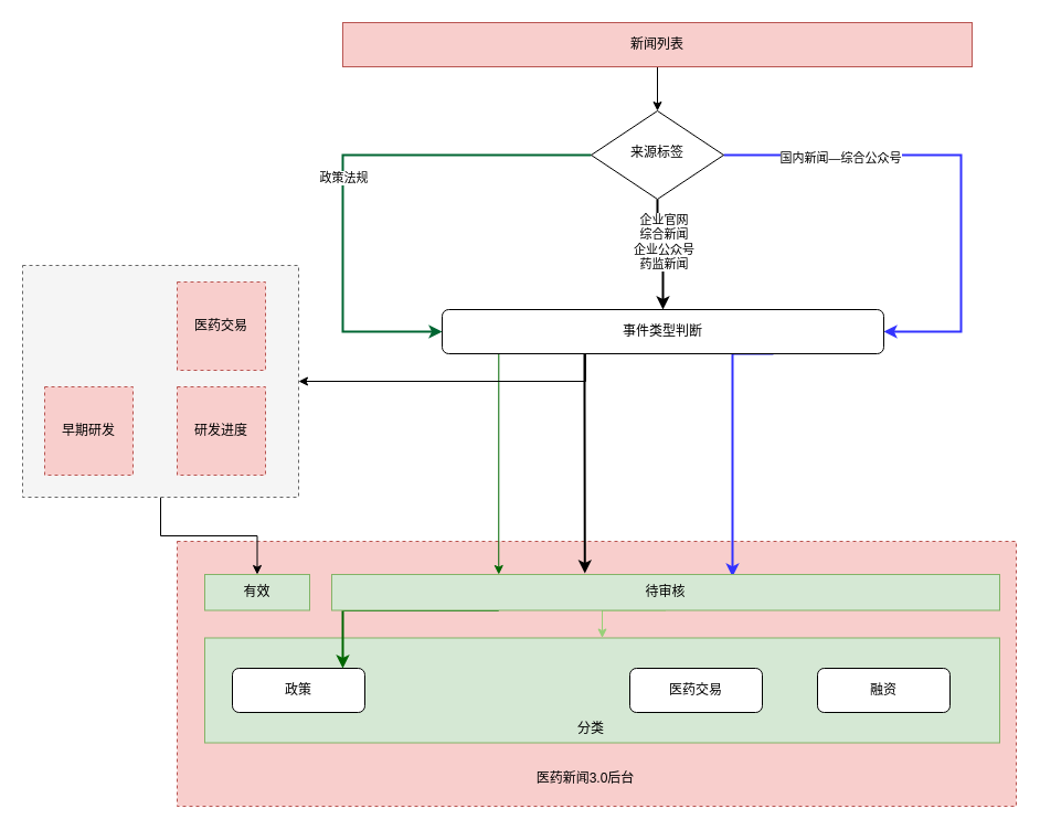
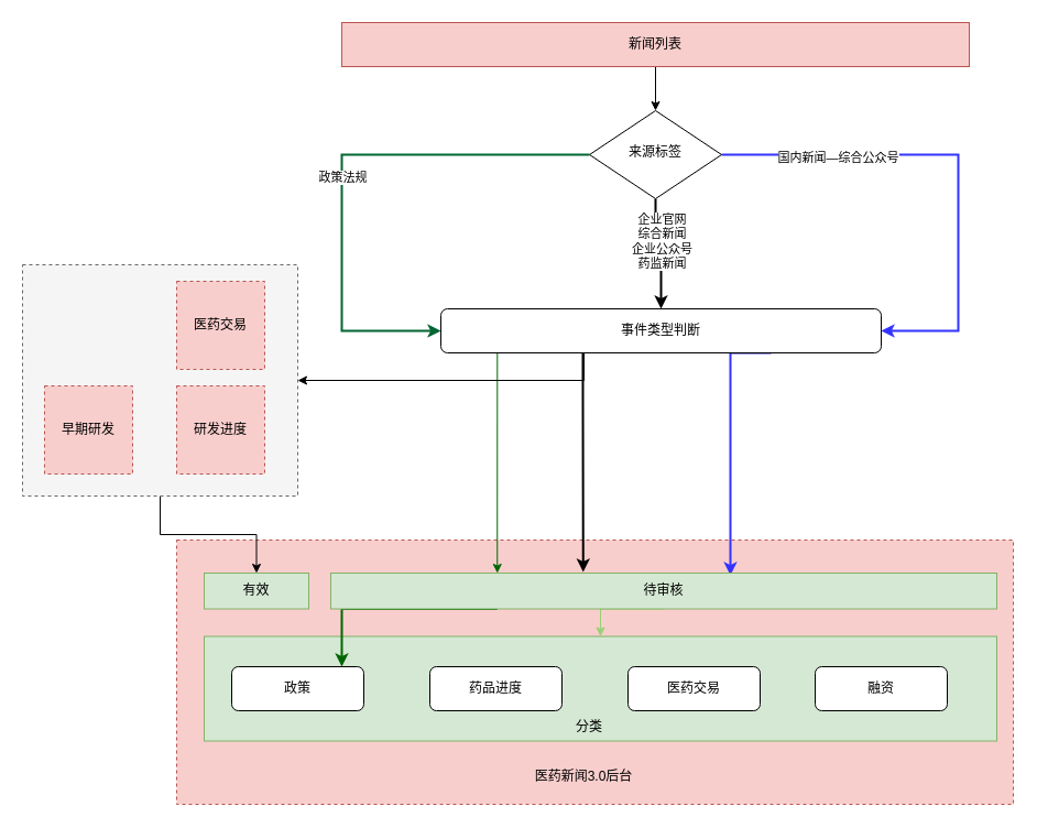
+ <mxCell id="21" value="药品进度" style="rounded=1;whiteSpace=wrap;html=1;fontSize=12;glass=0;strokeWidth=1;shadow=0;" parent="1" vertex="1"><mxGeometry x="390" y="605" width="120" height="40" as="geometry" /></mxCell>
